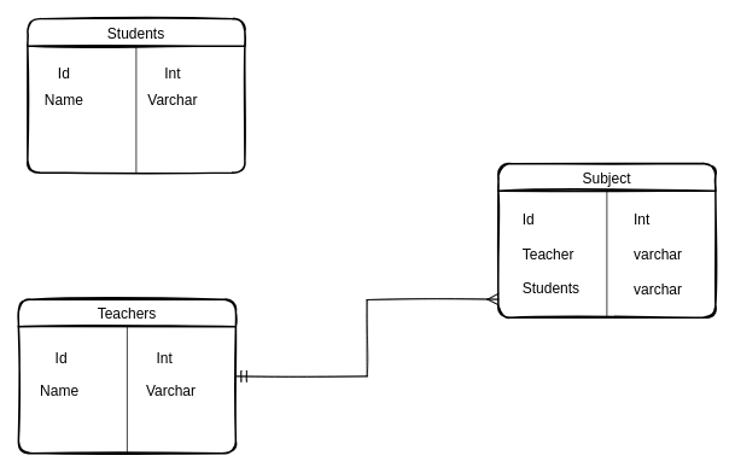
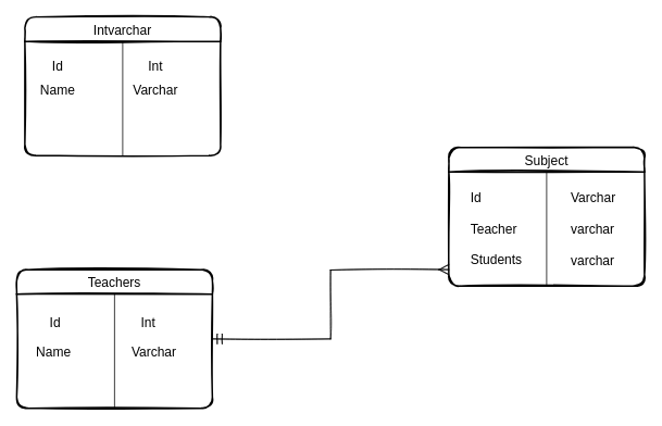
- <mxCell id="6" value="Students" style="swimlane;childLayout=stackLayout;horizontal=1;startSize=30;horizontalStack=0;rounded=1;fontSize=16;fontStyle=0;strokeWidth=2;resizeParent=0;resizeLast=1;shadow=0;dashed=0;align=center;sketch=1;" vertex="1" parent="1"><mxGeometry x="30" y="20" width="240" height="170" as="geometry" /></mxCell>
+ <mxCell id="6" value="Intvarchar" style="swimlane;childLayout=stackLayout;horizontal=1;startSize=30;horizontalStack=0;rounded=1;fontSize=16;fontStyle=0;strokeWidth=2;resizeParent=0;resizeLast=1;shadow=0;dashed=0;align=center;sketch=1;" vertex="1" parent="1"><mxGeometry x="30" y="20" width="240" height="170" as="geometry" /></mxCell>
- <mxCell id="5" value="Int&lt;br style=&quot;font-size: 16px&quot;&gt;&lt;br style=&quot;font-size: 16px&quot;&gt;varchar&lt;br style=&quot;font-size: 16px&quot;&gt;&lt;br style=&quot;font-size: 16px&quot;&gt;&lt;div style=&quot;&quot;&gt;&lt;span&gt;varchar&lt;/span&gt;&lt;/div&gt;&lt;br style=&quot;font-size: 16px&quot;&gt;&lt;br style=&quot;font-size: 16px&quot;&gt;&lt;br style=&quot;font-size: 16px&quot;&gt;" style="text;html=1;align=left;verticalAlign=middle;resizable=0;points=[];autosize=1;strokeColor=none;fillColor=none;fontSize=16;spacingBottom=22;spacingLeft=33;" vertex="1" parent="1"><mxGeometry x="665" y="230" width="100" height="180" as="geometry" /></mxCell>
+ <mxCell id="5" value="Varchar&lt;br style=&quot;font-size: 16px&quot;&gt;&lt;br style=&quot;font-size: 16px&quot;&gt;varchar&lt;br style=&quot;font-size: 16px&quot;&gt;&lt;br style=&quot;font-size: 16px&quot;&gt;&lt;div style=&quot;&quot;&gt;&lt;span&gt;varchar&lt;/span&gt;&lt;/div&gt;&lt;br style=&quot;font-size: 16px&quot;&gt;&lt;br style=&quot;font-size: 16px&quot;&gt;&lt;br style=&quot;font-size: 16px&quot;&gt;" style="text;html=1;align=left;verticalAlign=middle;resizable=0;points=[];autosize=1;strokeColor=none;fillColor=none;fontSize=16;spacingBottom=22;spacingLeft=33;" vertex="1" parent="1"><mxGeometry x="665" y="230" width="100" height="180" as="geometry" /></mxCell>
